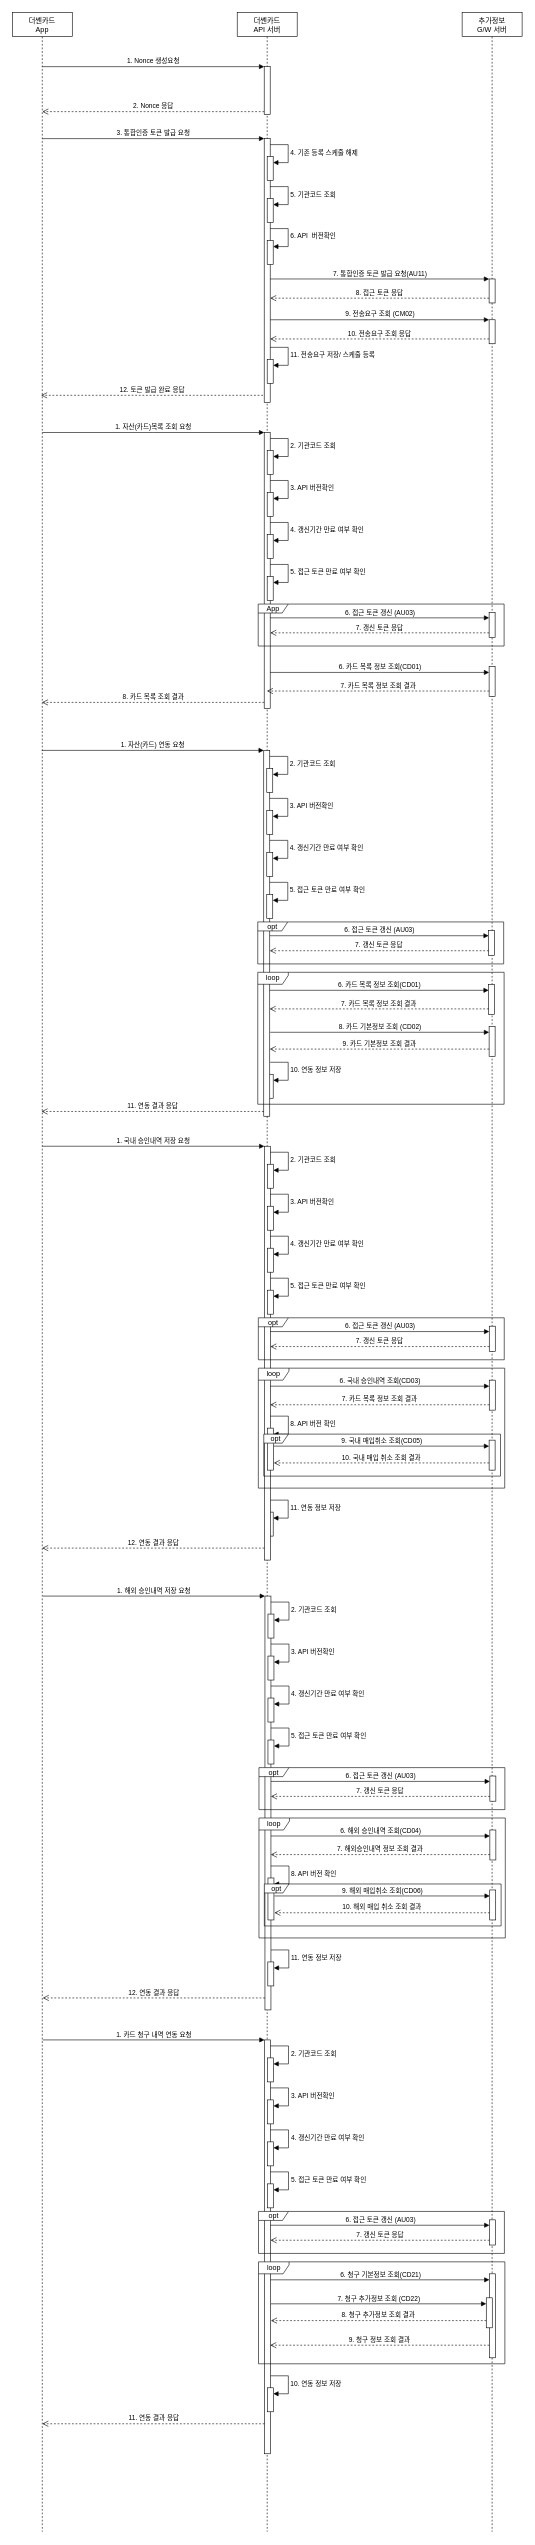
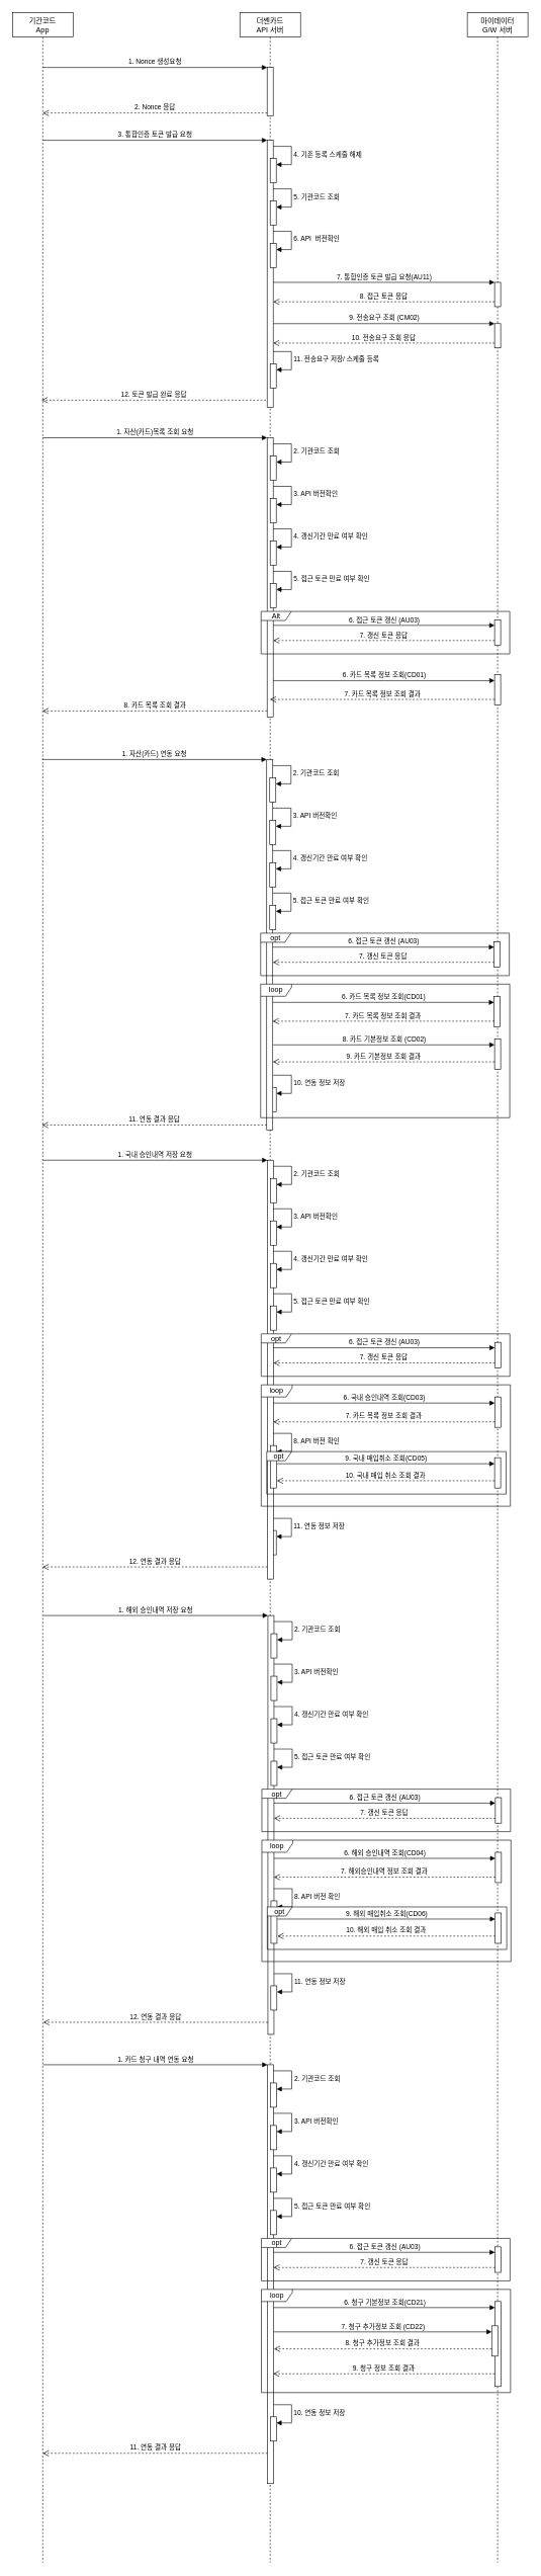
- <mxCell id="63" value="더쎈카드&lt;br&gt;App" style="shape=umlLifeline;perimeter=lifelinePerimeter;whiteSpace=wrap;html=1;container=1;dropTarget=0;collapsible=0;recursiveResize=0;outlineConnect=0;portConstraint=eastwest;newEdgeStyle={&quot;edgeStyle&quot;:&quot;elbowEdgeStyle&quot;,&quot;elbow&quot;:&quot;vertical&quot;,&quot;curved&quot;:0,&quot;rounded&quot;:0};" parent="1" vertex="1"><mxGeometry x="20" y="20" width="100" height="4200" as="geometry" /></mxCell>
+ <mxCell id="63" value="기관코드&lt;br&gt;App" style="shape=umlLifeline;perimeter=lifelinePerimeter;whiteSpace=wrap;html=1;container=1;dropTarget=0;collapsible=0;recursiveResize=0;outlineConnect=0;portConstraint=eastwest;newEdgeStyle={&quot;edgeStyle&quot;:&quot;elbowEdgeStyle&quot;,&quot;elbow&quot;:&quot;vertical&quot;,&quot;curved&quot;:0,&quot;rounded&quot;:0};" parent="1" vertex="1"><mxGeometry x="20" y="20" width="100" height="4200" as="geometry" /></mxCell>
- <mxCell id="2" value="추가정보&lt;br&gt;G/W 서버" style="shape=umlLifeline;perimeter=lifelinePerimeter;whiteSpace=wrap;html=1;container=1;dropTarget=0;collapsible=0;recursiveResize=0;outlineConnect=0;portConstraint=eastwest;newEdgeStyle={&quot;edgeStyle&quot;:&quot;elbowEdgeStyle&quot;,&quot;elbow&quot;:&quot;vertical&quot;,&quot;curved&quot;:0,&quot;rounded&quot;:0};" parent="1" vertex="1"><mxGeometry x="770" y="20" width="100" height="4200" as="geometry" /></mxCell>
+ <mxCell id="2" value="마이데이터&lt;br&gt;G/W 서버" style="shape=umlLifeline;perimeter=lifelinePerimeter;whiteSpace=wrap;html=1;container=1;dropTarget=0;collapsible=0;recursiveResize=0;outlineConnect=0;portConstraint=eastwest;newEdgeStyle={&quot;edgeStyle&quot;:&quot;elbowEdgeStyle&quot;,&quot;elbow&quot;:&quot;vertical&quot;,&quot;curved&quot;:0,&quot;rounded&quot;:0};" parent="1" vertex="1"><mxGeometry x="770" y="20" width="100" height="4200" as="geometry" /></mxCell>
- <mxCell id="74" value="App" style="shape=umlFrame;whiteSpace=wrap;html=1;pointerEvents=0;width=50;height=15;" parent="1" vertex="1"><mxGeometry x="430" y="1006" width="410" height="70" as="geometry" /></mxCell>
+ <mxCell id="74" value="Alt" style="shape=umlFrame;whiteSpace=wrap;html=1;pointerEvents=0;width=50;height=15;" parent="1" vertex="1"><mxGeometry x="430" y="1006" width="410" height="70" as="geometry" /></mxCell>
